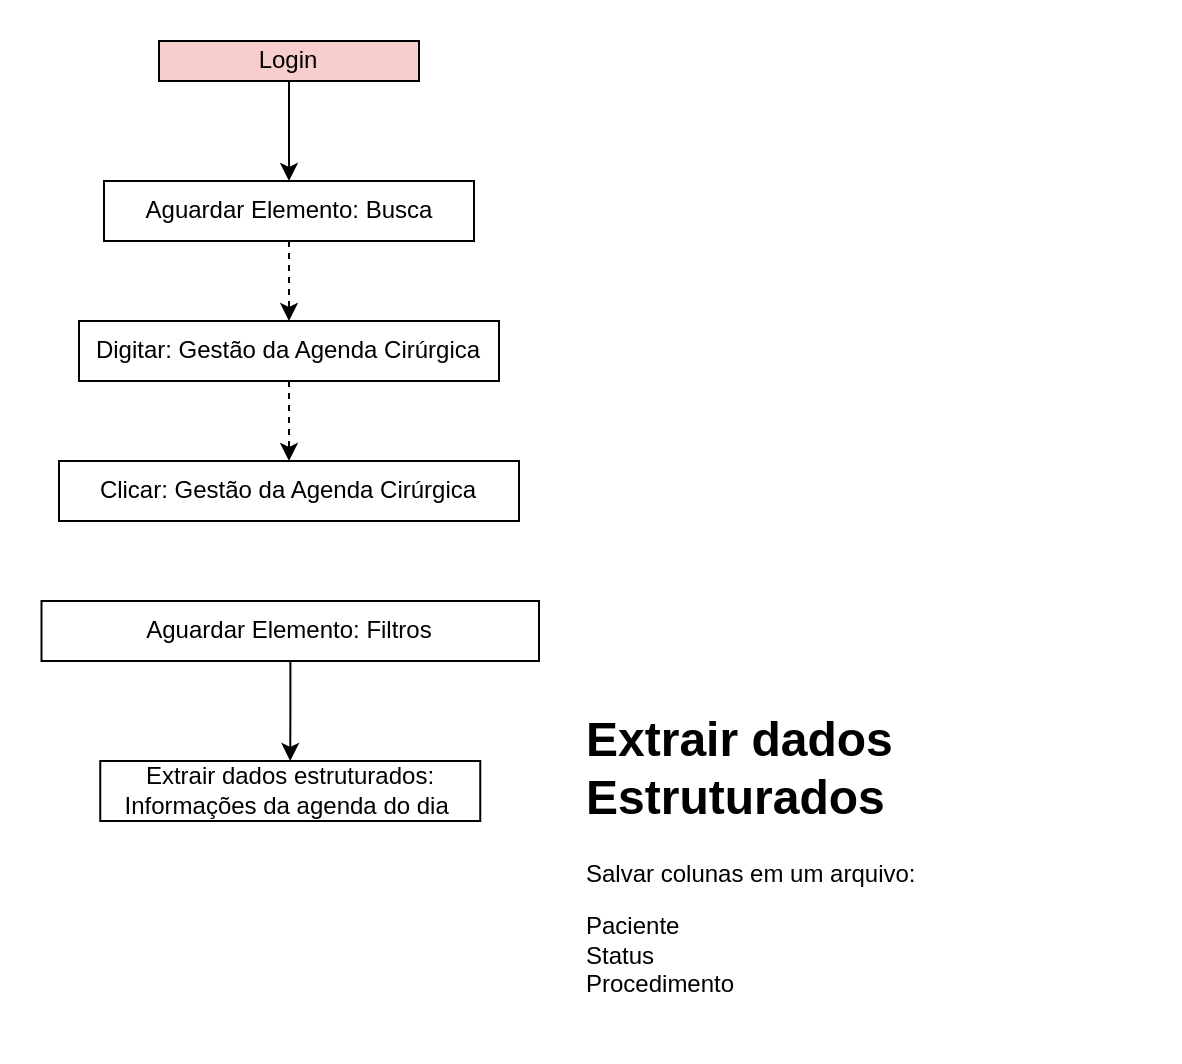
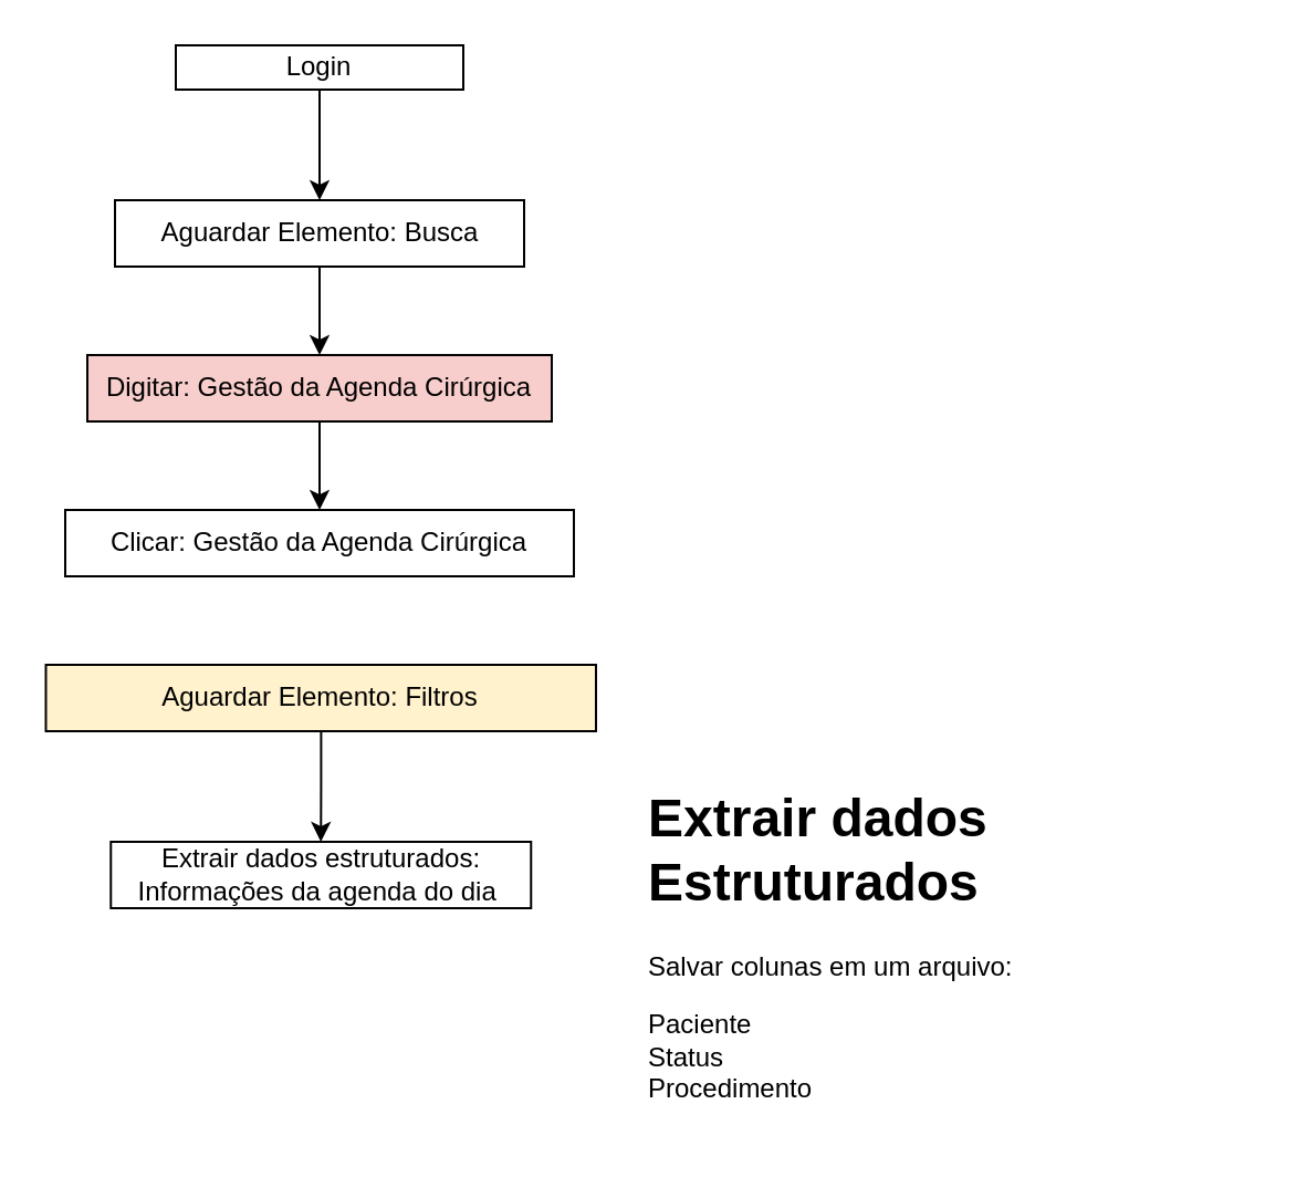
- <mxCell id="3" value="Login" style="rounded=0;whiteSpace=wrap;html=1;fillColor=#f8cecc;" vertex="1" parent="1"><mxGeometry x="79" y="20" width="130" height="20" as="geometry" /></mxCell>
+ <mxCell id="3" value="Login" style="rounded=0;whiteSpace=wrap;html=1;" vertex="1" parent="1"><mxGeometry x="79" y="20" width="130" height="20" as="geometry" /></mxCell>
- <mxCell id="4" value="" style="edgeStyle=orthogonalEdgeStyle;rounded=0;orthogonalLoop=1;jettySize=auto;html=1;dashed=1;" edge="1" parent="1" source="5" target="7"><mxGeometry relative="1" as="geometry" /></mxCell>
+ <mxCell id="4" value="" style="edgeStyle=orthogonalEdgeStyle;rounded=0;orthogonalLoop=1;jettySize=auto;html=1;" edge="1" parent="1" source="5" target="7"><mxGeometry relative="1" as="geometry" /></mxCell>
- <mxCell id="7" value="Digitar:&amp;nbsp;Gestão da Agenda Cirúrgica" style="rounded=0;whiteSpace=wrap;html=1;" vertex="1" parent="1"><mxGeometry x="39" y="160" width="210" height="30" as="geometry" /></mxCell>
+ <mxCell id="7" value="Digitar:&amp;nbsp;Gestão da Agenda Cirúrgica" style="rounded=0;whiteSpace=wrap;html=1;fillColor=#f8cecc;" vertex="1" parent="1"><mxGeometry x="39" y="160" width="210" height="30" as="geometry" /></mxCell>
- <mxCell id="6" value="" style="edgeStyle=orthogonalEdgeStyle;rounded=0;orthogonalLoop=1;jettySize=auto;html=1;dashed=1;" edge="1" parent="1" source="7" target="8"><mxGeometry relative="1" as="geometry" /></mxCell>
+ <mxCell id="6" value="" style="edgeStyle=orthogonalEdgeStyle;rounded=0;orthogonalLoop=1;jettySize=auto;html=1;" edge="1" parent="1" source="7" target="8"><mxGeometry relative="1" as="geometry" /></mxCell>
- <mxCell id="10" value="Aguardar Elemento: Filtros" style="rounded=0;whiteSpace=wrap;html=1;" vertex="1" parent="1"><mxGeometry x="20.25" y="300" width="248.75" height="30" as="geometry" /></mxCell>
+ <mxCell id="10" value="Aguardar Elemento: Filtros" style="rounded=0;whiteSpace=wrap;html=1;fillColor=#fff2cc;" vertex="1" parent="1"><mxGeometry x="20.25" y="300" width="248.75" height="30" as="geometry" /></mxCell>
